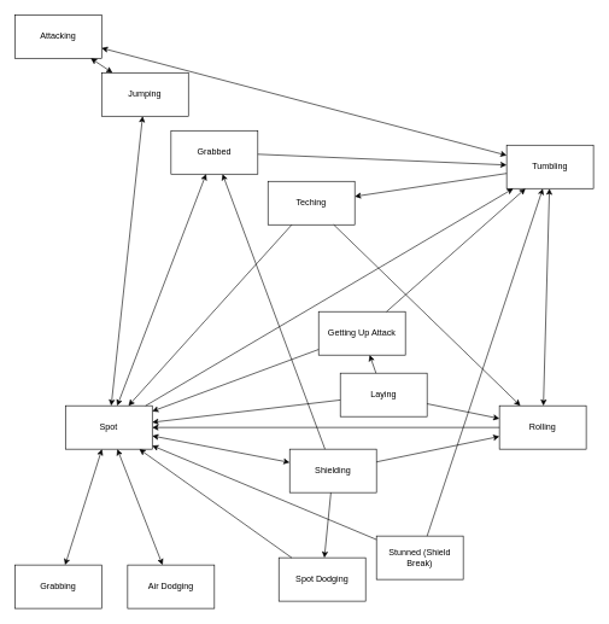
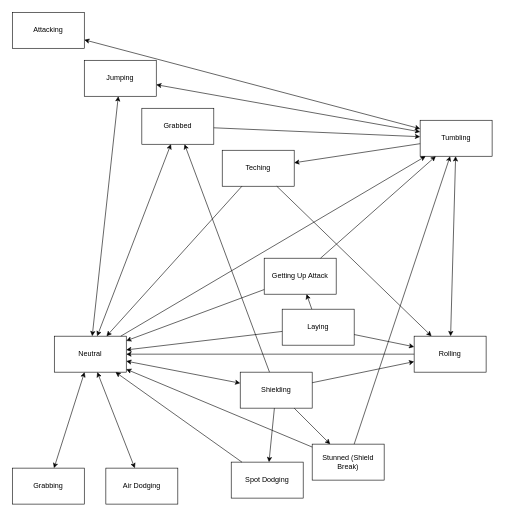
- <mxCell id="35" value="" style="endArrow=classic;html=1;startArrow=classic;startFill=1;" edge="1" parent="1" source="2" target="5"><mxGeometry width="50" height="50" relative="1" as="geometry"><mxPoint x="596" y="410" as="sourcePoint" /><mxPoint x="646" y="360" as="targetPoint" /></mxGeometry></mxCell>
+ <mxCell id="35" value="" style="endArrow=classic;html=1;startArrow=classic;startFill=1;" edge="1" parent="1" source="2" target="6"><mxGeometry width="50" height="50" relative="1" as="geometry"><mxPoint x="596" y="410" as="sourcePoint" /><mxPoint x="646" y="360" as="targetPoint" /></mxGeometry></mxCell>
- <mxCell id="3" value="Spot" style="rounded=0;whiteSpace=wrap;html=1;" vertex="1" parent="1"><mxGeometry x="90" y="560" width="120" height="60" as="geometry" /></mxCell>
+ <mxCell id="3" value="Neutral" style="rounded=0;whiteSpace=wrap;html=1;" vertex="1" parent="1"><mxGeometry x="90" y="560" width="120" height="60" as="geometry" /></mxCell>
+ <mxCell id="21" value="" style="endArrow=classic;html=1;" edge="1" parent="1" source="7" target="12"><mxGeometry width="50" height="50" relative="1" as="geometry"><mxPoint x="676" y="660" as="sourcePoint" /><mxPoint x="726" y="610" as="targetPoint" /></mxGeometry></mxCell>
